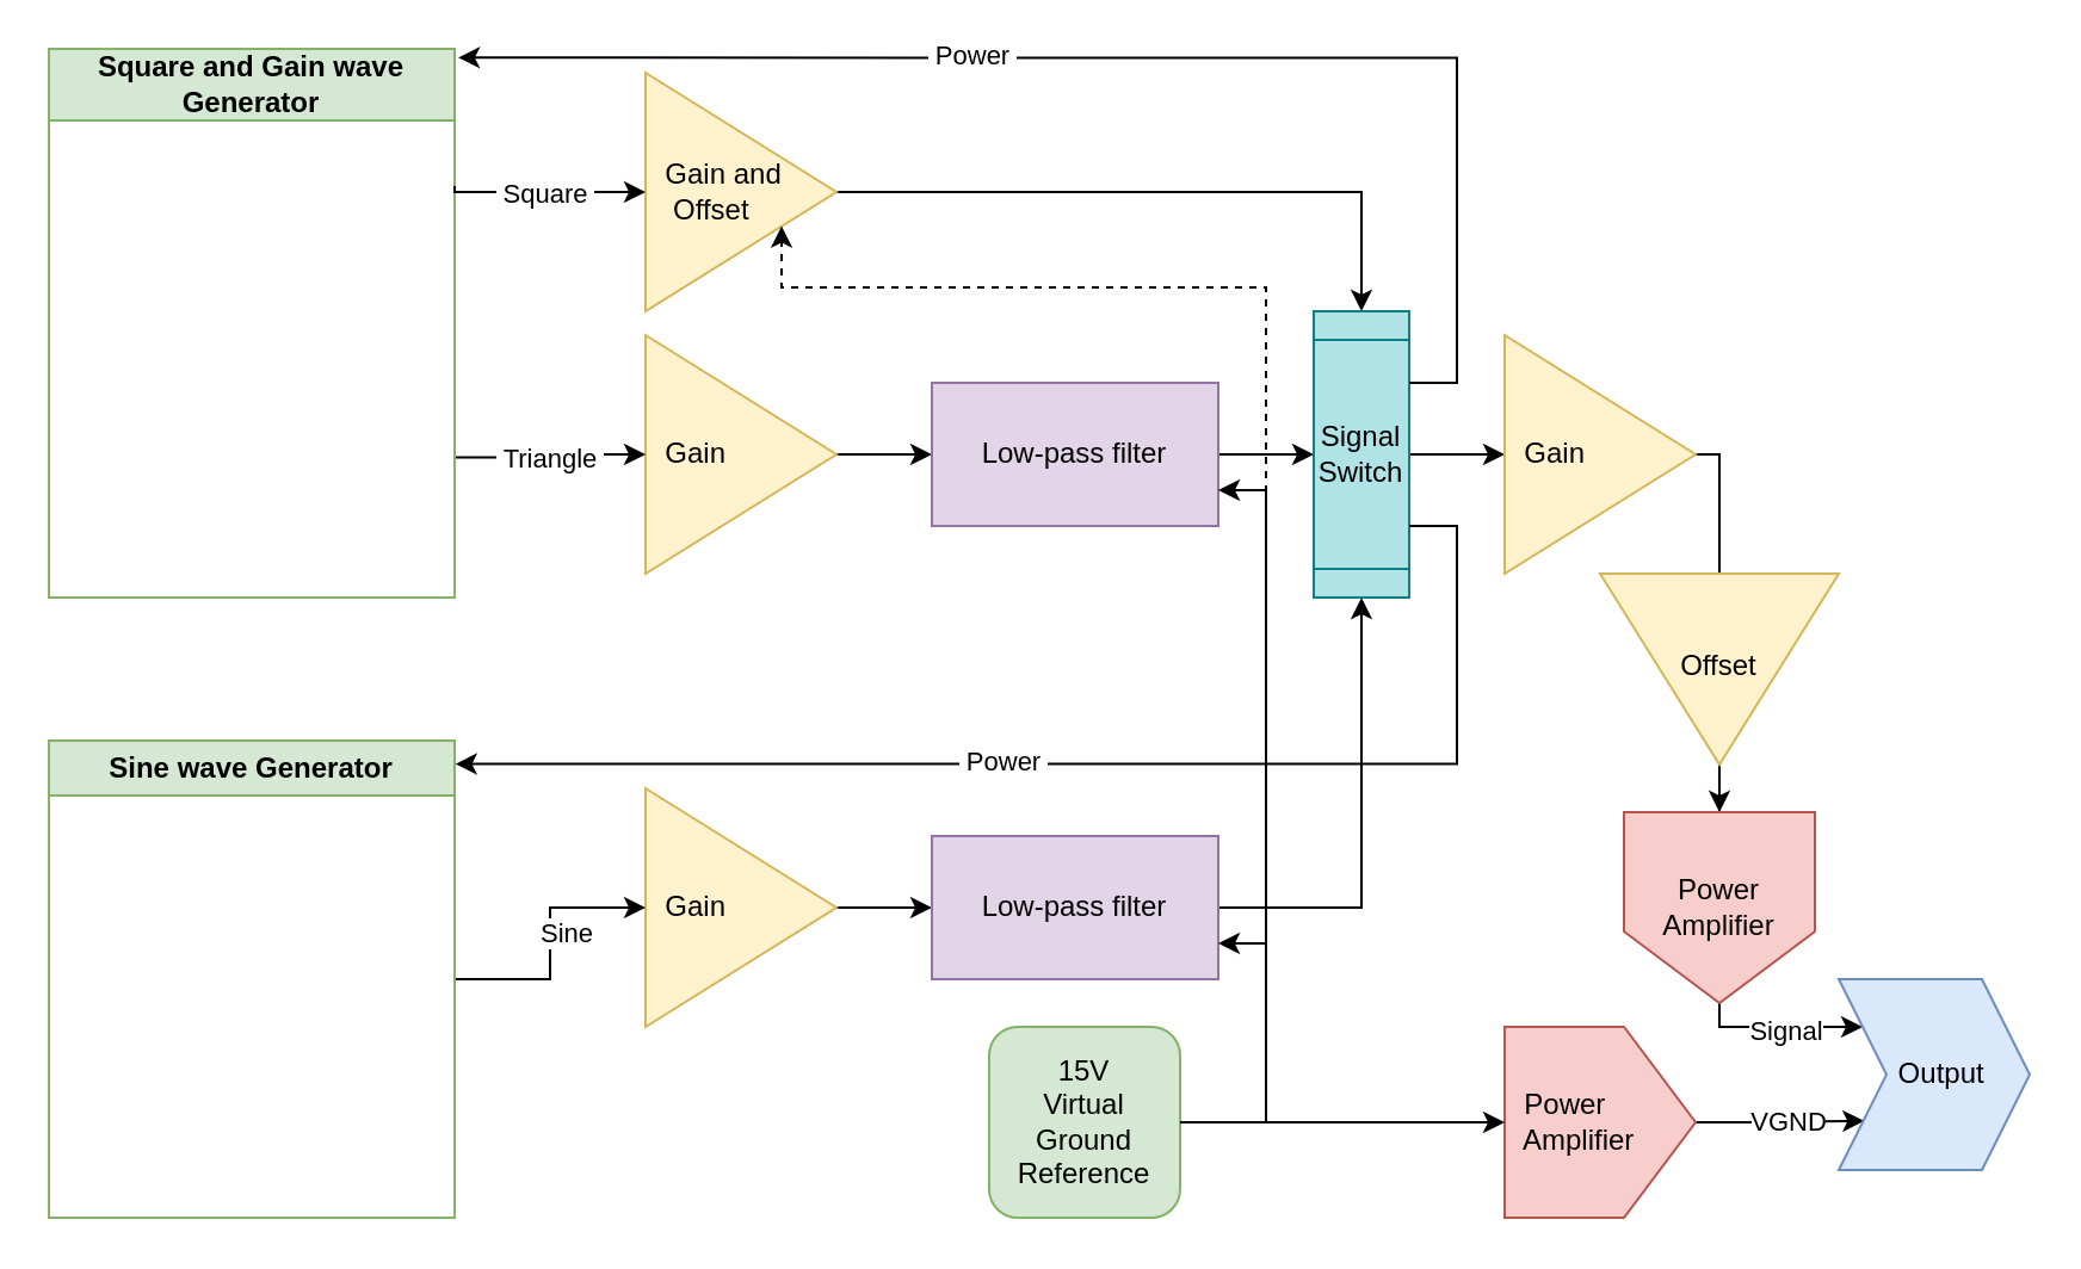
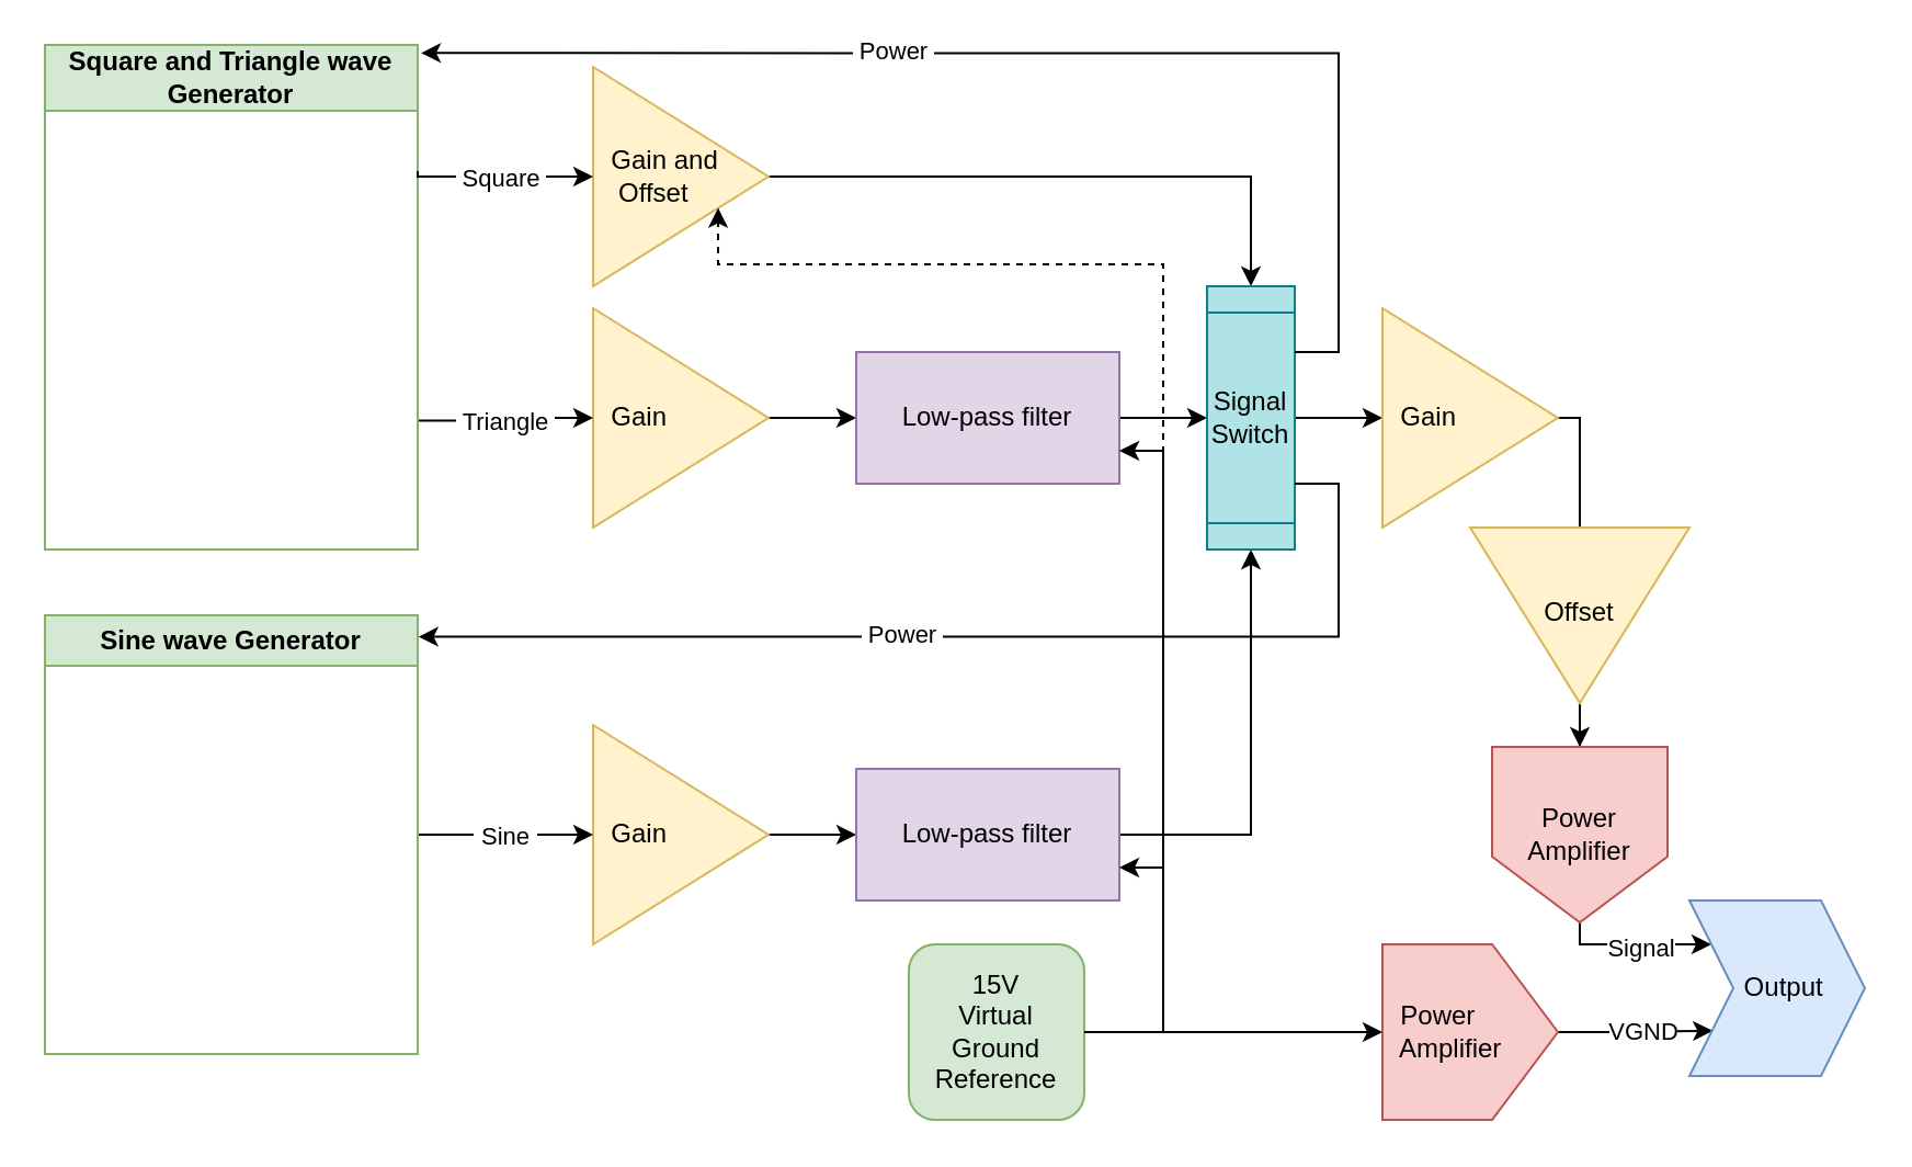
- <mxCell id="20" value="Square and Gain wave Generator" style="swimlane;whiteSpace=wrap;html=1;startSize=30;fillColor=#d5e8d4;strokeColor=#82b366;" vertex="1" parent="1"><mxGeometry x="20" y="20" width="170" height="230" as="geometry" /></mxCell>
+ <mxCell id="20" value="Square and Triangle wave Generator" style="swimlane;whiteSpace=wrap;html=1;startSize=30;fillColor=#d5e8d4;strokeColor=#82b366;" vertex="1" parent="1"><mxGeometry x="20" y="20" width="170" height="230" as="geometry" /></mxCell>
- <mxCell id="23" value="Sine wave Generator" style="swimlane;whiteSpace=wrap;html=1;fillColor=#d5e8d4;strokeColor=#82b366;" vertex="1" parent="1"><mxGeometry x="20" y="310" width="170" height="200" as="geometry" /></mxCell>
+ <mxCell id="23" value="Sine wave Generator" style="swimlane;whiteSpace=wrap;html=1;fillColor=#d5e8d4;strokeColor=#82b366;" vertex="1" parent="1"><mxGeometry x="20" y="280" width="170" height="200" as="geometry" /></mxCell>
